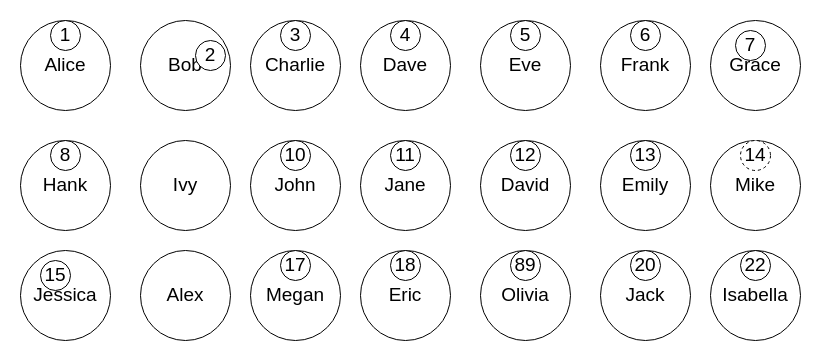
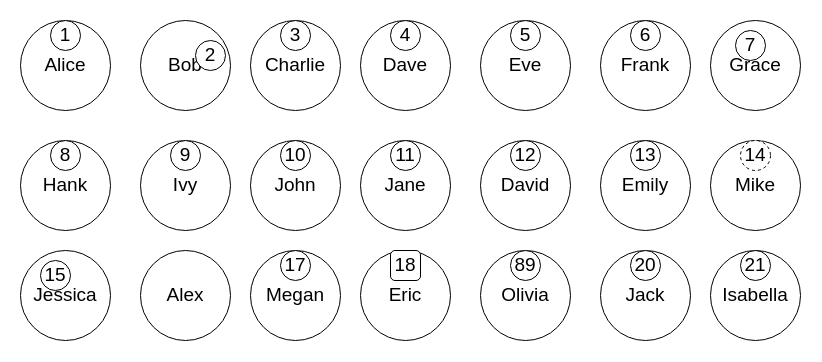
+ <mxCell id="19" value="9" style="ellipse;whiteSpace=wrap;html=1;aspect=fixed;fontSize=19;" vertex="1" parent="1"><mxGeometry x="170" y="140" width="30" height="30" as="geometry" /></mxCell>
- <mxCell id="36" value="18" style="ellipse;whiteSpace=wrap;html=1;aspect=fixed;fontSize=19;" vertex="1" parent="1"><mxGeometry x="390" y="250" width="30" height="30" as="geometry" /></mxCell>
+ <mxCell id="36" value="18" style="whiteSpace=wrap;html=1;aspect=fixed;fontSize=19;rounded=1;" vertex="1" parent="1"><mxGeometry x="390" y="250" width="30" height="30" as="geometry" /></mxCell>
- <mxCell id="42" value="22" style="ellipse;whiteSpace=wrap;html=1;aspect=fixed;fontSize=19;" vertex="1" parent="1"><mxGeometry x="740" y="250" width="30" height="30" as="geometry" /></mxCell>
+ <mxCell id="42" value="21" style="ellipse;whiteSpace=wrap;html=1;aspect=fixed;fontSize=19;" vertex="1" parent="1"><mxGeometry x="740" y="250" width="30" height="30" as="geometry" /></mxCell>
